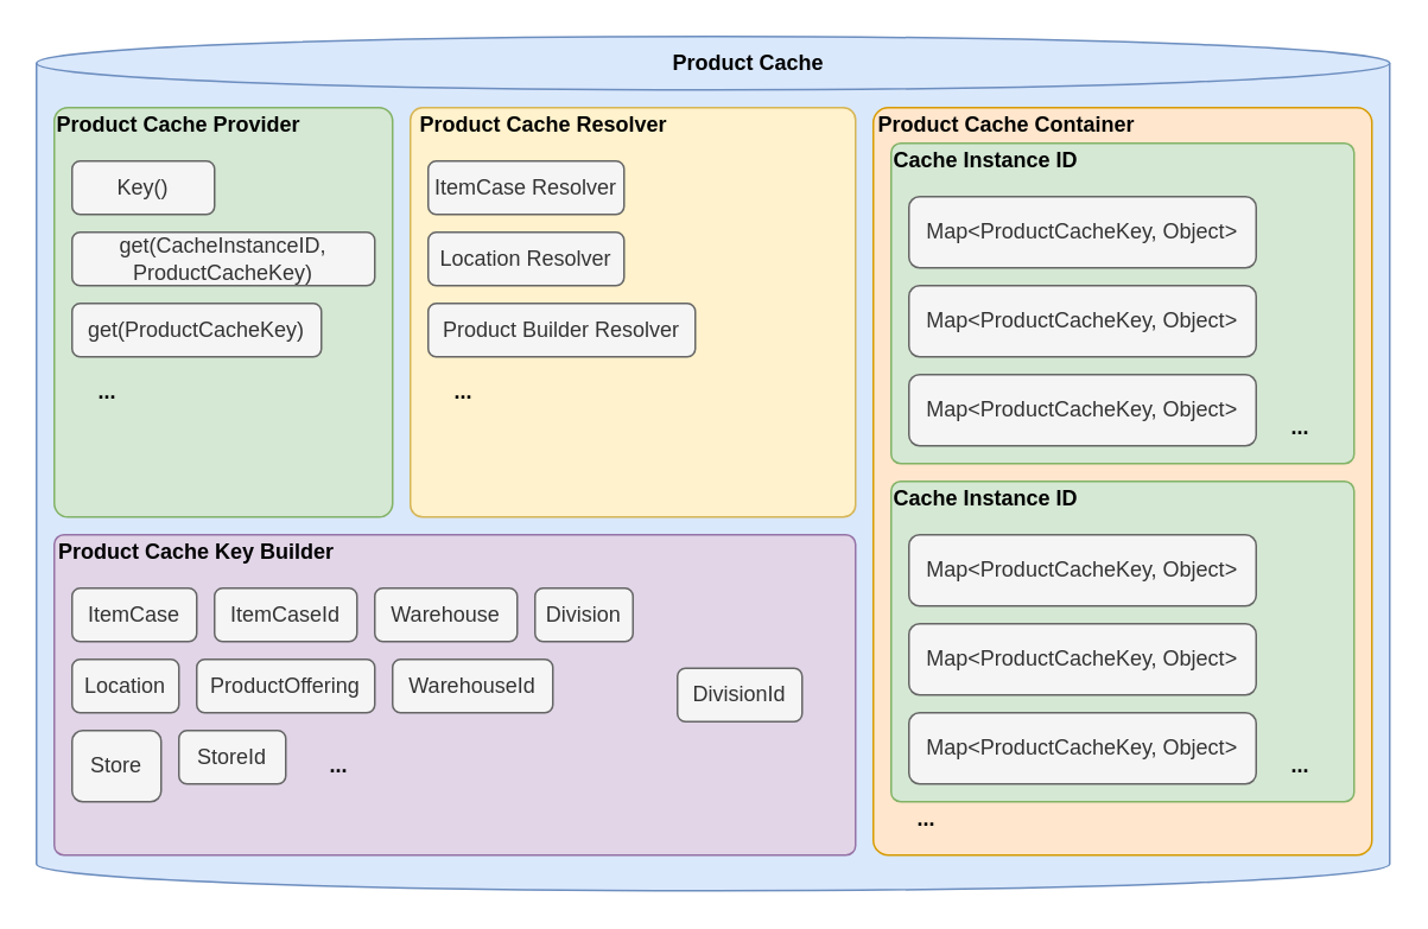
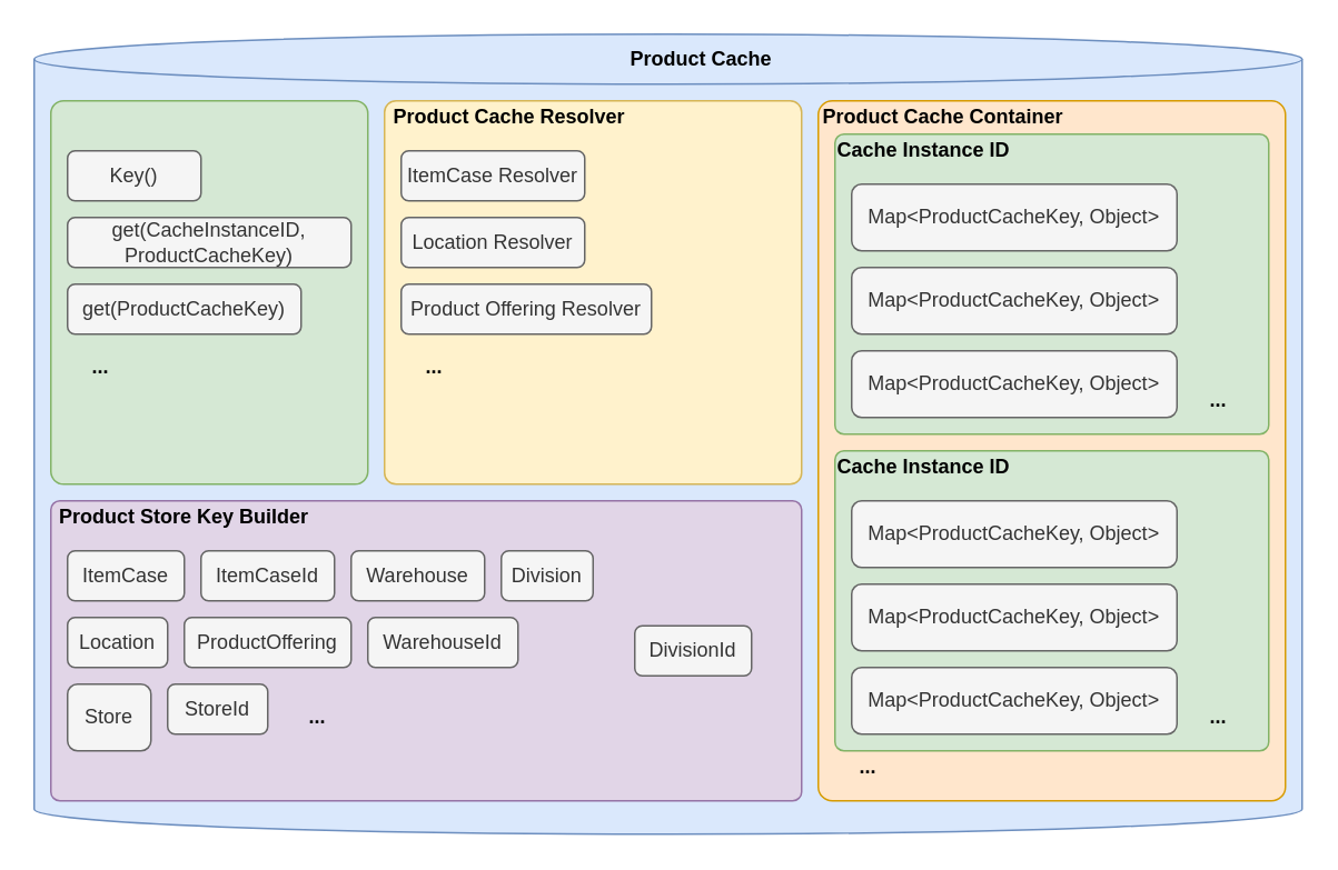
- <mxCell id="6" value="&lt;b&gt;Product Cache Provider&lt;/b&gt;" style="text;html=1;strokeColor=none;fillColor=none;align=center;verticalAlign=middle;whiteSpace=wrap;rounded=0;" parent="1" vertex="1"><mxGeometry x="30" y="60" width="140" height="20" as="geometry" /></mxCell>
- <mxCell id="25" value="Product Builder Resolver" style="rounded=1;whiteSpace=wrap;html=1;fillColor=#f5f5f5;strokeColor=#666666;fontColor=#333333;" parent="1" vertex="1"><mxGeometry x="240" y="170" width="150" height="30" as="geometry" /></mxCell>
+ <mxCell id="25" value="Product Offering Resolver" style="rounded=1;whiteSpace=wrap;html=1;fillColor=#f5f5f5;strokeColor=#666666;fontColor=#333333;" parent="1" vertex="1"><mxGeometry x="240" y="170" width="150" height="30" as="geometry" /></mxCell>
- <mxCell id="8" value="&lt;b&gt;Product Cache Key Builder&lt;/b&gt;" style="text;html=1;strokeColor=none;fillColor=none;align=center;verticalAlign=middle;whiteSpace=wrap;rounded=0;" parent="1" vertex="1"><mxGeometry x="30" y="300" width="160" height="20" as="geometry" /></mxCell>
+ <mxCell id="8" value="&lt;b&gt;Product Store Key Builder&lt;/b&gt;" style="text;html=1;strokeColor=none;fillColor=none;align=center;verticalAlign=middle;whiteSpace=wrap;rounded=0;" parent="1" vertex="1"><mxGeometry x="30" y="300" width="160" height="20" as="geometry" /></mxCell>
